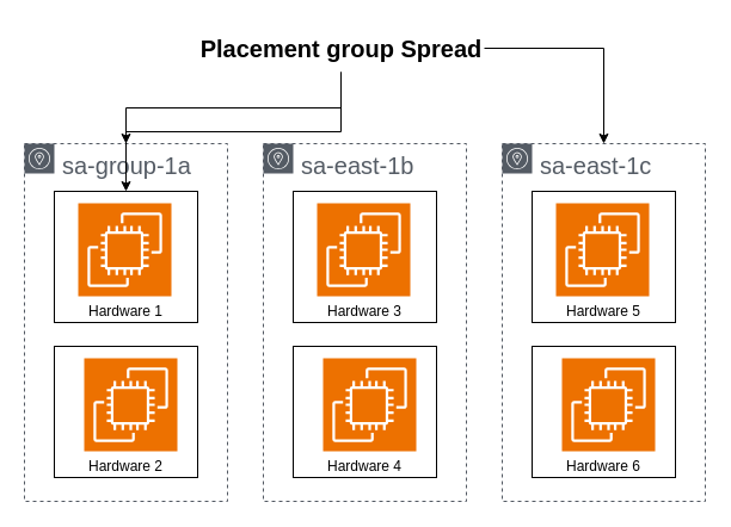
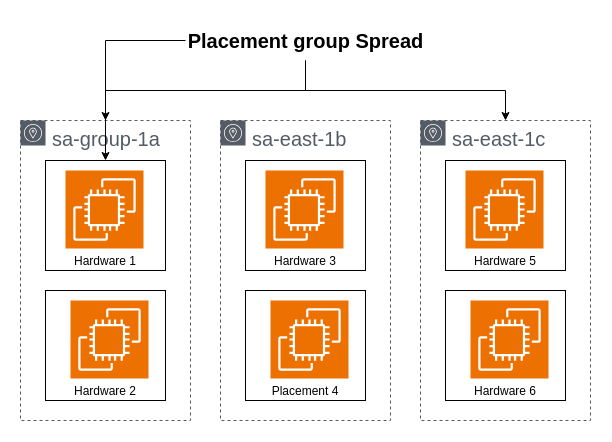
- <mxCell id="10" value="Placement group Spread" style="text;html=1;align=center;verticalAlign=middle;resizable=0;points=[];autosize=1;strokeColor=none;fillColor=none;fontSize=20;fontStyle=1" vertex="1" parent="1"><mxGeometry x="165" y="20" width="240" height="40" as="geometry" /></mxCell>
+ <mxCell id="10" value="Placement group Spread" style="text;html=1;align=center;verticalAlign=middle;resizable=0;points=[];autosize=1;strokeColor=none;fillColor=none;fontSize=20;fontStyle=1" vertex="1" parent="1"><mxGeometry x="185" y="20" width="240" height="40" as="geometry" /></mxCell>
- <mxCell id="12" value="Hardware 4" style="rounded=0;whiteSpace=wrap;html=1;verticalAlign=bottom;" vertex="1" parent="1"><mxGeometry x="245" y="290" width="120" height="110" as="geometry" /></mxCell>
+ <mxCell id="12" value="Placement 4" style="rounded=0;whiteSpace=wrap;html=1;verticalAlign=bottom;" vertex="1" parent="1"><mxGeometry x="245" y="290" width="120" height="110" as="geometry" /></mxCell>
